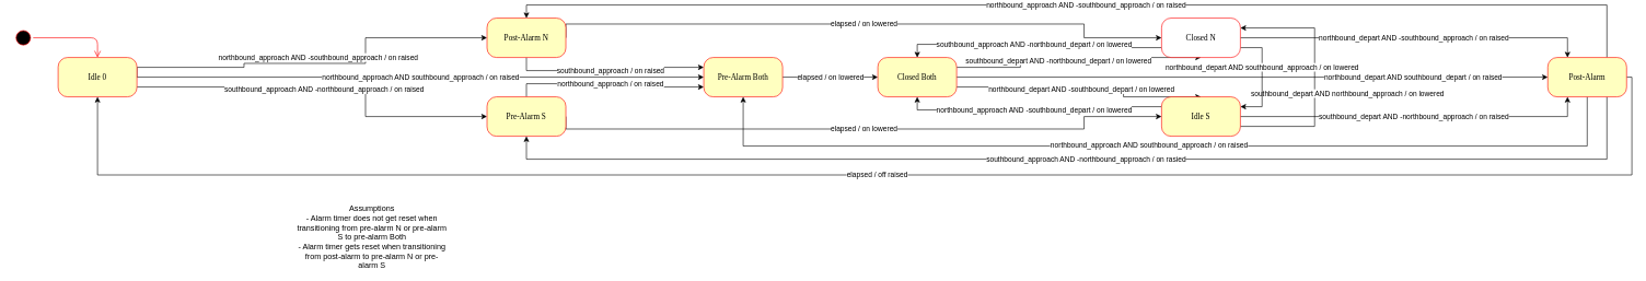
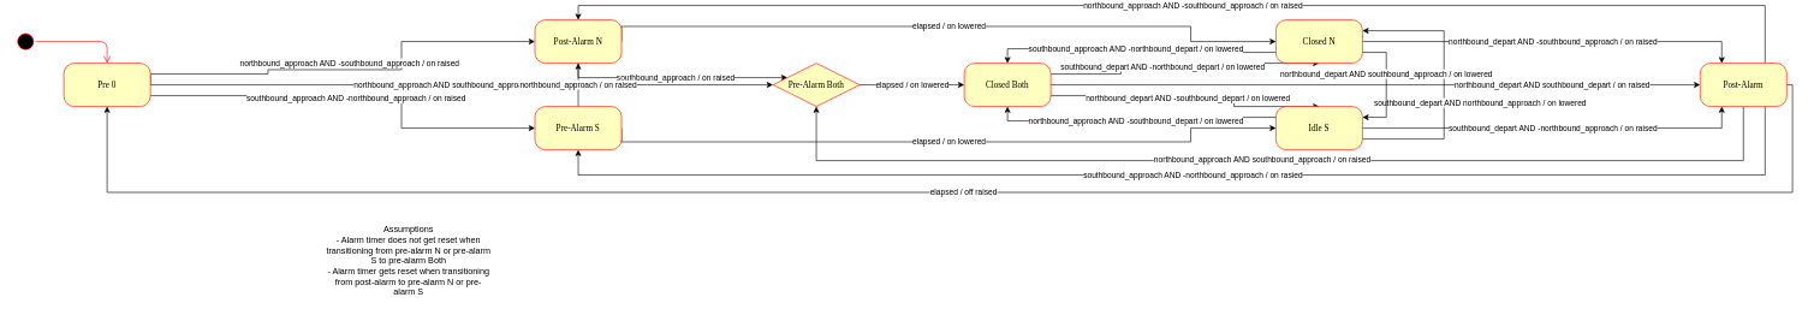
- <mxCell id="27" value="Closed N" style="rounded=1;whiteSpace=wrap;html=1;arcSize=24;fillColor=#ffffff;strokeColor=#ff0000;shadow=0;comic=0;labelBackgroundColor=none;fontFamily=Verdana;fontSize=12;fontColor=#000000;align=center;" parent="1" vertex="1"><mxGeometry x="1768" y="20" width="120" height="60" as="geometry" /></mxCell>
+ <mxCell id="27" value="Closed N" style="rounded=1;whiteSpace=wrap;html=1;arcSize=24;fillColor=#ffffc0;strokeColor=#ff0000;shadow=0;comic=0;labelBackgroundColor=none;fontFamily=Verdana;fontSize=12;fontColor=#000000;align=center;" parent="1" vertex="1"><mxGeometry x="1768" y="20" width="120" height="60" as="geometry" /></mxCell>
- <mxCell id="6" value="Idle 0" style="rounded=1;whiteSpace=wrap;html=1;arcSize=24;fillColor=#ffffc0;strokeColor=#ff0000;shadow=0;comic=0;labelBackgroundColor=none;fontFamily=Verdana;fontSize=12;fontColor=#000000;align=center;" parent="1" vertex="1"><mxGeometry x="88" y="80" width="120" height="60" as="geometry" /></mxCell>
+ <mxCell id="6" value="Pre 0" style="rounded=1;whiteSpace=wrap;html=1;arcSize=24;fillColor=#ffffc0;strokeColor=#ff0000;shadow=0;comic=0;labelBackgroundColor=none;fontFamily=Verdana;fontSize=12;fontColor=#000000;align=center;" parent="1" vertex="1"><mxGeometry x="88" y="80" width="120" height="60" as="geometry" /></mxCell>
- <mxCell id="15" value="Pre-Alarm Both" style="rounded=1;whiteSpace=wrap;html=1;arcSize=24;fillColor=#ffffc0;strokeColor=#ff0000;shadow=0;comic=0;labelBackgroundColor=none;fontFamily=Verdana;fontSize=12;fontColor=#000000;align=center;" parent="1" vertex="1"><mxGeometry x="1071" y="80" width="120" height="60" as="geometry" /></mxCell>
+ <mxCell id="15" value="Pre-Alarm Both" style="rhombus;whiteSpace=wrap;html=1;arcSize=24;fillColor=#ffffc0;strokeColor=#ff0000;shadow=0;comic=0;labelBackgroundColor=none;fontFamily=Verdana;fontSize=12;fontColor=#000000;align=center;" parent="1" vertex="1"><mxGeometry x="1071" y="80" width="120" height="60" as="geometry" /></mxCell>
- <mxCell id="12" value="northbound_approach / on raised" style="edgeStyle=orthogonalEdgeStyle;rounded=0;orthogonalLoop=1;jettySize=auto;html=1;exitX=0.5;exitY=0;exitDx=0;exitDy=0;entryX=0;entryY=0.75;entryDx=0;entryDy=0;" parent="1" source="13" target="15" edge="1"><mxGeometry relative="1" as="geometry" /></mxCell>
+ <mxCell id="12" value="northbound_approach / on raised" style="edgeStyle=orthogonalEdgeStyle;rounded=0;orthogonalLoop=1;jettySize=auto;html=1;exitX=0.5;exitY=0;exitDx=0;exitDy=0;" parent="1" source="13" target="10" edge="1"><mxGeometry relative="1" as="geometry" /></mxCell>
